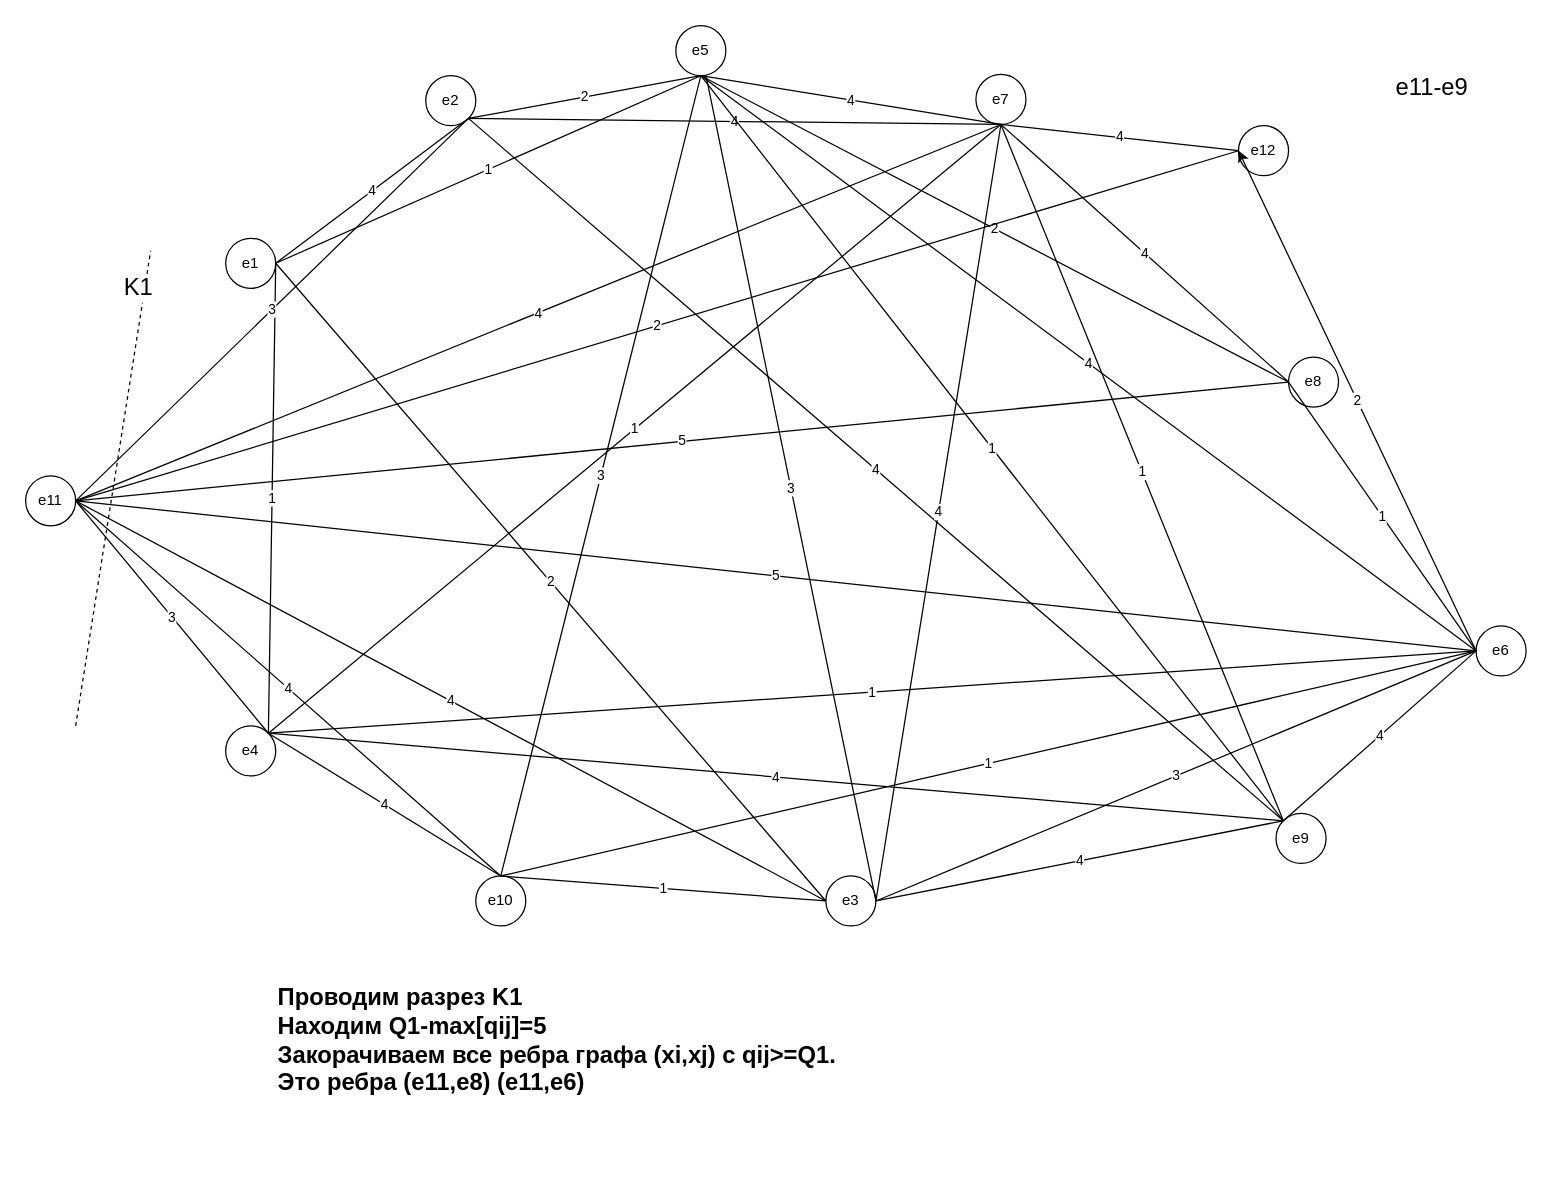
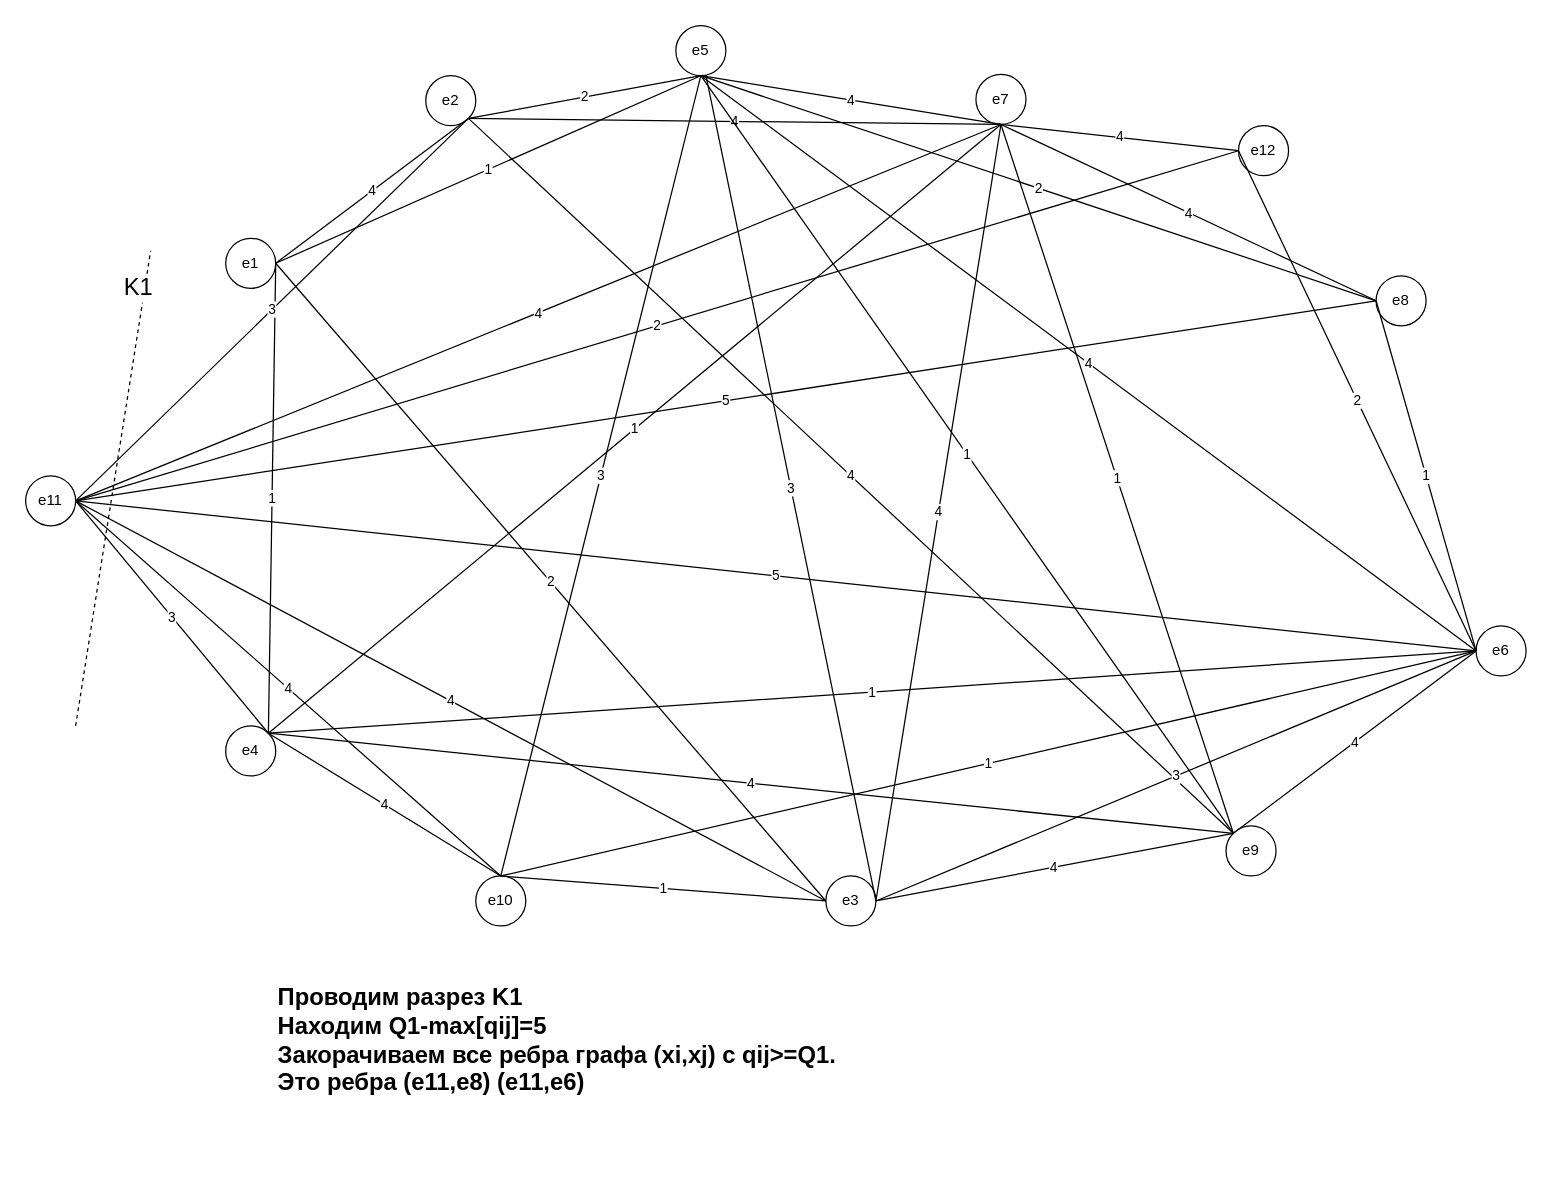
- <mxCell id="52" value="e11-e9" style="text;html=1;strokeColor=none;fillColor=none;align=center;verticalAlign=middle;whiteSpace=wrap;rounded=0;fontSize=19;" parent="1" vertex="1"><mxGeometry x="1090" y="60" width="110" height="20" as="geometry" /></mxCell>
- <mxCell id="42" value="2" style="endArrow=classic;html=1;shadow=0;exitX=0;exitY=0.5;exitDx=0;exitDy=0;entryX=0;entryY=0.5;entryDx=0;entryDy=0;" parent="1" source="7" target="13" edge="1"><mxGeometry width="50" height="50" relative="1" as="geometry"><mxPoint x="930" y="740" as="sourcePoint" /><mxPoint x="920" y="130" as="targetPoint" /></mxGeometry></mxCell>
+ <mxCell id="42" value="2" style="endArrow=none;html=1;shadow=0;exitX=0;exitY=0.5;exitDx=0;exitDy=0;entryX=0;entryY=0.5;entryDx=0;entryDy=0;" parent="1" source="7" target="13" edge="1"><mxGeometry width="50" height="50" relative="1" as="geometry"><mxPoint x="930" y="740" as="sourcePoint" /><mxPoint x="920" y="130" as="targetPoint" /></mxGeometry></mxCell>
- <mxCell id="10" value="e8" style="ellipse;whiteSpace=wrap;html=1;aspect=fixed;" parent="1" vertex="1"><mxGeometry x="1030" y="285" width="40" height="40" as="geometry" /></mxCell>
+ <mxCell id="10" value="e8" style="ellipse;whiteSpace=wrap;html=1;aspect=fixed;" parent="1" vertex="1"><mxGeometry x="1100" y="220" width="40" height="40" as="geometry" /></mxCell>
- <mxCell id="9" value="e9" style="ellipse;whiteSpace=wrap;html=1;aspect=fixed;" parent="1" vertex="1"><mxGeometry x="1020" y="650" width="40" height="40" as="geometry" /></mxCell>
+ <mxCell id="9" value="e9" style="ellipse;whiteSpace=wrap;html=1;aspect=fixed;" parent="1" vertex="1"><mxGeometry x="980" y="660" width="40" height="40" as="geometry" /></mxCell>
